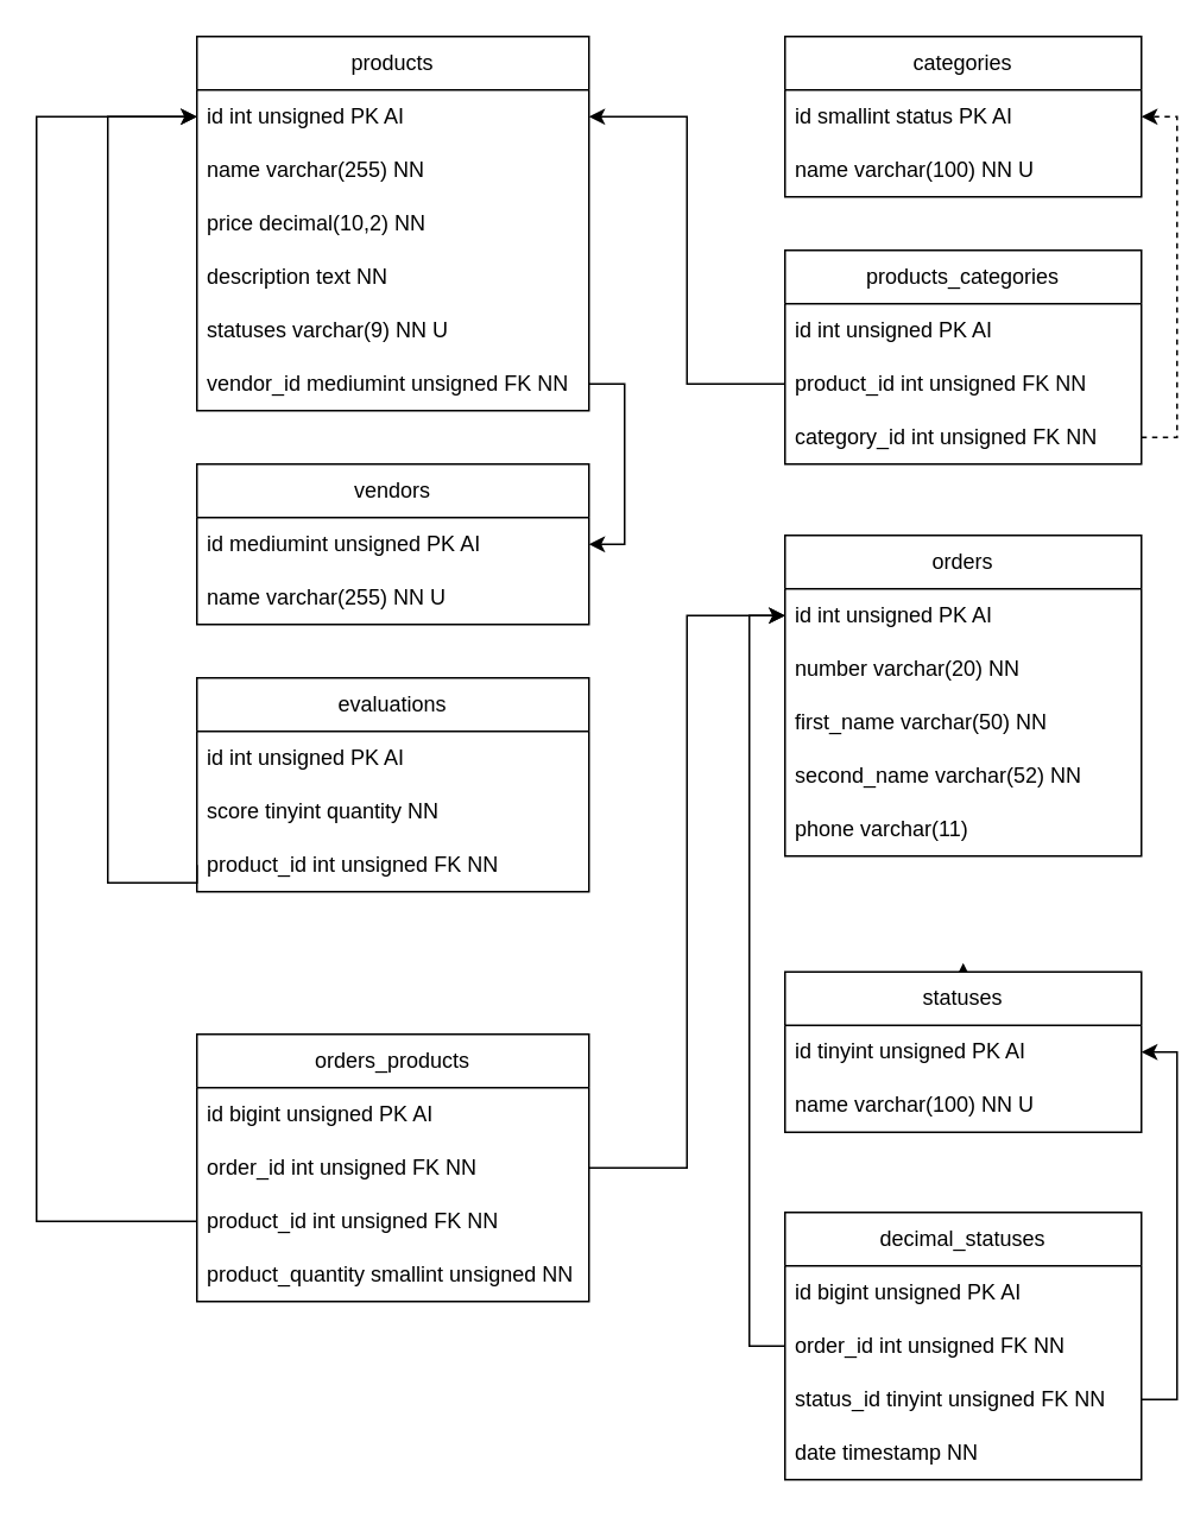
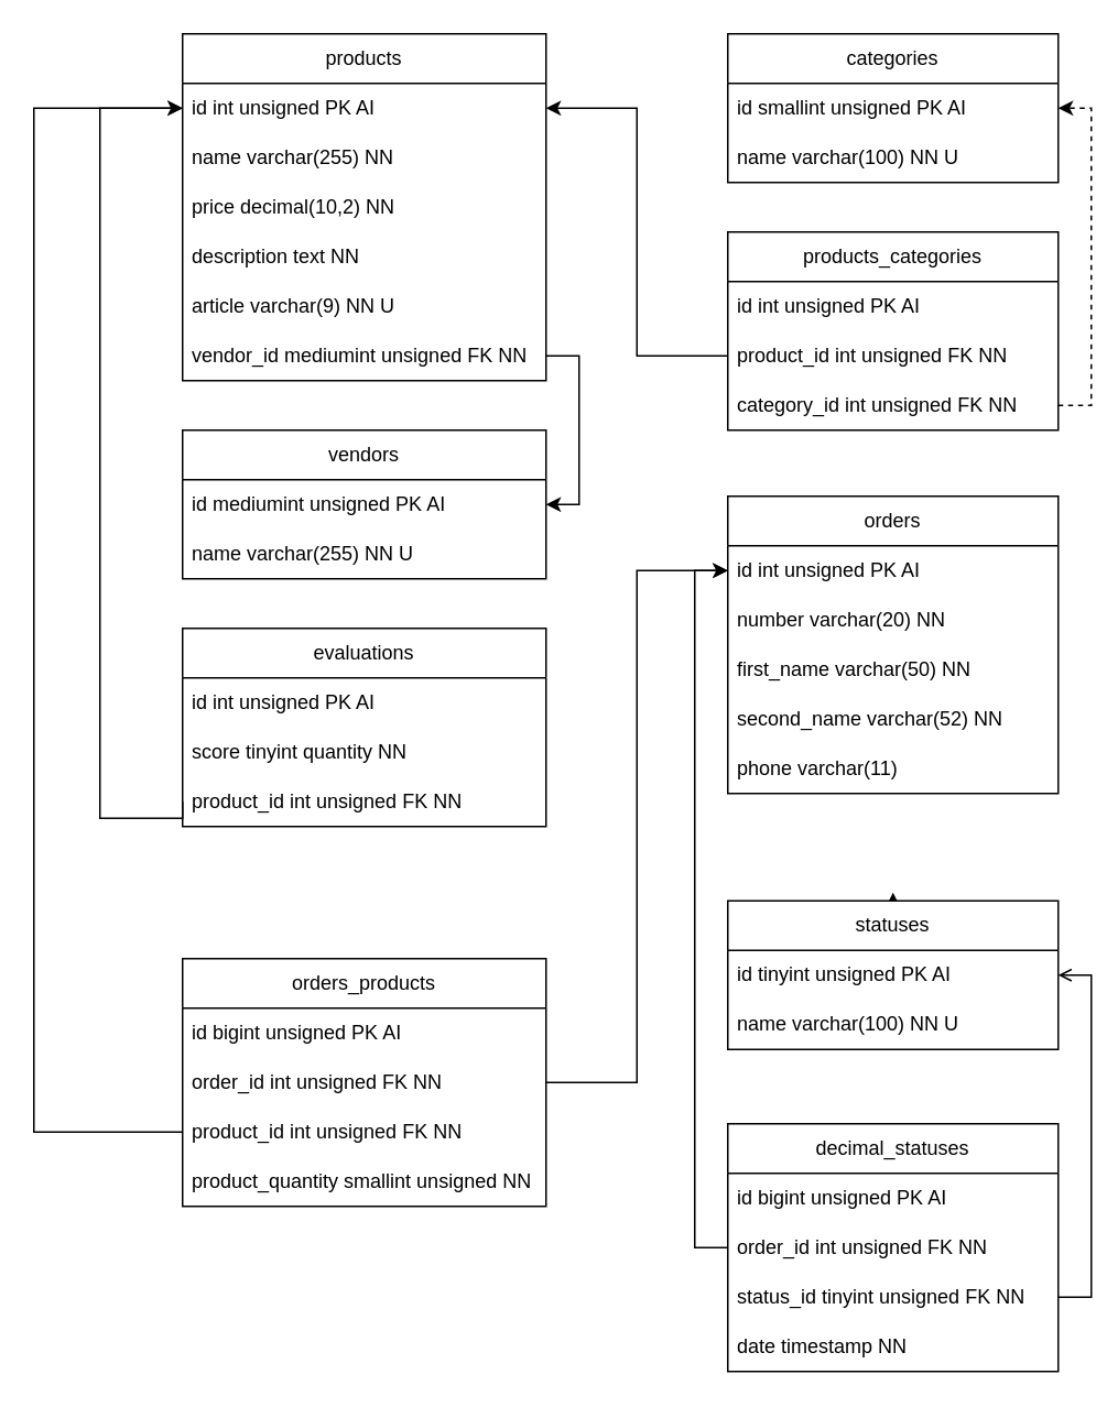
- <mxCell id="18" value="id smallint status PK AI" style="text;strokeColor=none;fillColor=none;align=left;verticalAlign=middle;spacingLeft=4;spacingRight=4;overflow=hidden;points=[[0,0.5],[1,0.5]];portConstraint=eastwest;rotatable=0;whiteSpace=wrap;html=1;" vertex="1" parent="17"><mxGeometry y="30" width="200" height="30" as="geometry" /></mxCell>
+ <mxCell id="18" value="id smallint unsigned PK AI" style="text;strokeColor=none;fillColor=none;align=left;verticalAlign=middle;spacingLeft=4;spacingRight=4;overflow=hidden;points=[[0,0.5],[1,0.5]];portConstraint=eastwest;rotatable=0;whiteSpace=wrap;html=1;" vertex="1" parent="17"><mxGeometry y="30" width="200" height="30" as="geometry" /></mxCell>
- <mxCell id="7" value="statuses varchar(9) NN U" style="text;strokeColor=none;fillColor=none;align=left;verticalAlign=middle;spacingLeft=4;spacingRight=4;overflow=hidden;points=[[0,0.5],[1,0.5]];portConstraint=eastwest;rotatable=0;whiteSpace=wrap;html=1;" vertex="1" parent="2"><mxGeometry y="150" width="220" height="30" as="geometry" /></mxCell>
+ <mxCell id="7" value="article varchar(9) NN U" style="text;strokeColor=none;fillColor=none;align=left;verticalAlign=middle;spacingLeft=4;spacingRight=4;overflow=hidden;points=[[0,0.5],[1,0.5]];portConstraint=eastwest;rotatable=0;whiteSpace=wrap;html=1;" vertex="1" parent="2"><mxGeometry y="150" width="220" height="30" as="geometry" /></mxCell>
- <mxCell id="42" style="edgeStyle=orthogonalEdgeStyle;rounded=0;orthogonalLoop=1;jettySize=auto;html=1;exitX=1;exitY=0.5;exitDx=0;exitDy=0;entryX=1;entryY=0.5;entryDx=0;entryDy=0;" edge="1" parent="1" source="39" target="34"><mxGeometry relative="1" as="geometry" /></mxCell>
+ <mxCell id="42" style="edgeStyle=orthogonalEdgeStyle;rounded=0;orthogonalLoop=1;jettySize=auto;html=1;exitX=1;exitY=0.5;exitDx=0;exitDy=0;entryX=1;entryY=0.5;entryDx=0;entryDy=0;endArrow=open;" edge="1" parent="1" source="39" target="34"><mxGeometry relative="1" as="geometry" /></mxCell>
